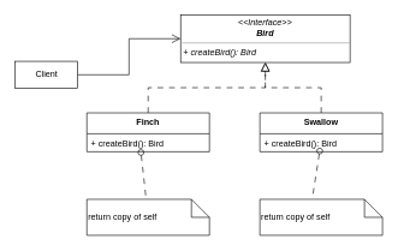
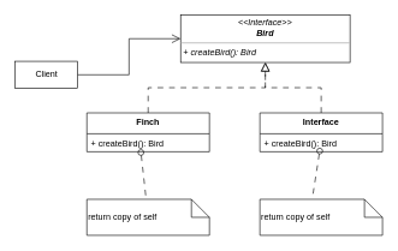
- <mxCell id="5" value="Swallow" style="swimlane;fontStyle=1;align=center;verticalAlign=top;childLayout=stackLayout;horizontal=1;startSize=29;horizontalStack=0;resizeParent=1;resizeParentMax=0;resizeLast=0;collapsible=1;marginBottom=0;" parent="1" vertex="1"><mxGeometry x="360" y="156" width="170" height="54" as="geometry" /></mxCell>
+ <mxCell id="5" value="Interface" style="swimlane;fontStyle=1;align=center;verticalAlign=top;childLayout=stackLayout;horizontal=1;startSize=29;horizontalStack=0;resizeParent=1;resizeParentMax=0;resizeLast=0;collapsible=1;marginBottom=0;" parent="1" vertex="1"><mxGeometry x="360" y="156" width="170" height="54" as="geometry" /></mxCell>
